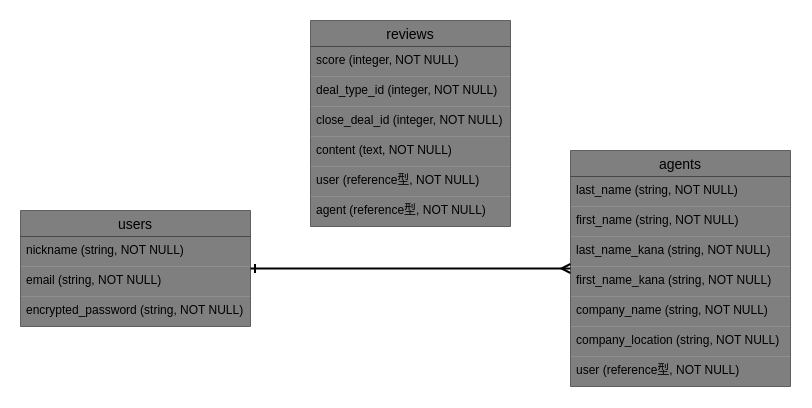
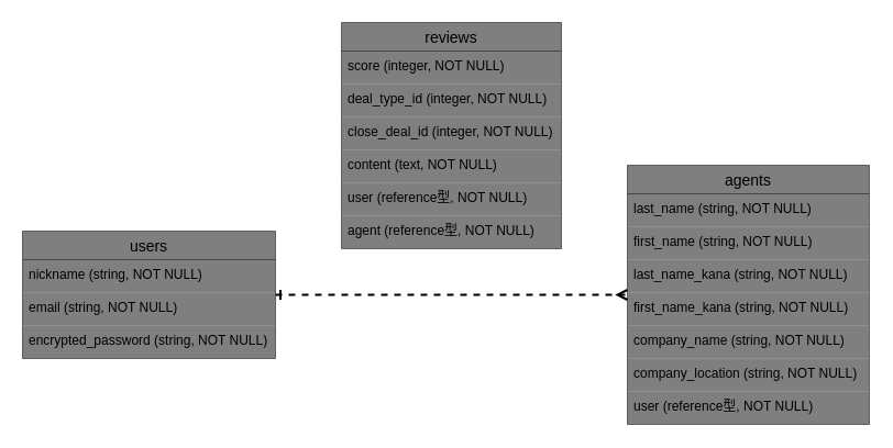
- <mxCell id="21" value="" style="edgeStyle=entityRelationEdgeStyle;fontSize=12;html=1;endArrow=ERmany;startArrow=ERone;startFill=0;fillColor=#000000;strokeWidth=2;rounded=0;" parent="1" source="2" target="13" edge="1"><mxGeometry width="100" height="100" relative="1" as="geometry"><mxPoint x="90" y="120" as="sourcePoint" /><mxPoint x="320" y="240" as="targetPoint" /></mxGeometry></mxCell>
+ <mxCell id="21" value="" style="edgeStyle=entityRelationEdgeStyle;fontSize=12;html=1;endArrow=ERmany;startArrow=ERone;startFill=0;fillColor=#000000;strokeWidth=2;rounded=0;dashed=1;" parent="1" source="2" target="13" edge="1"><mxGeometry width="100" height="100" relative="1" as="geometry"><mxPoint x="90" y="120" as="sourcePoint" /><mxPoint x="320" y="240" as="targetPoint" /></mxGeometry></mxCell>
